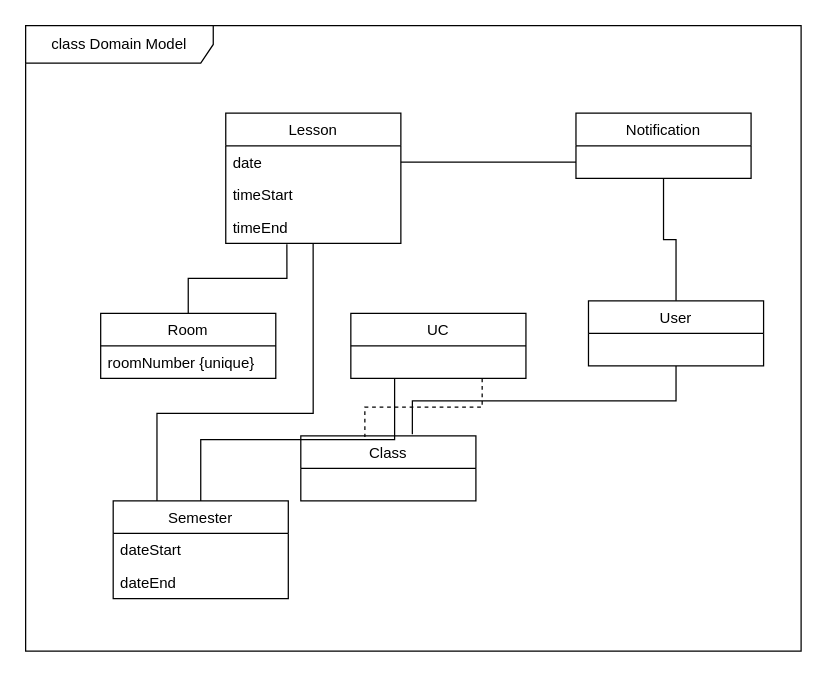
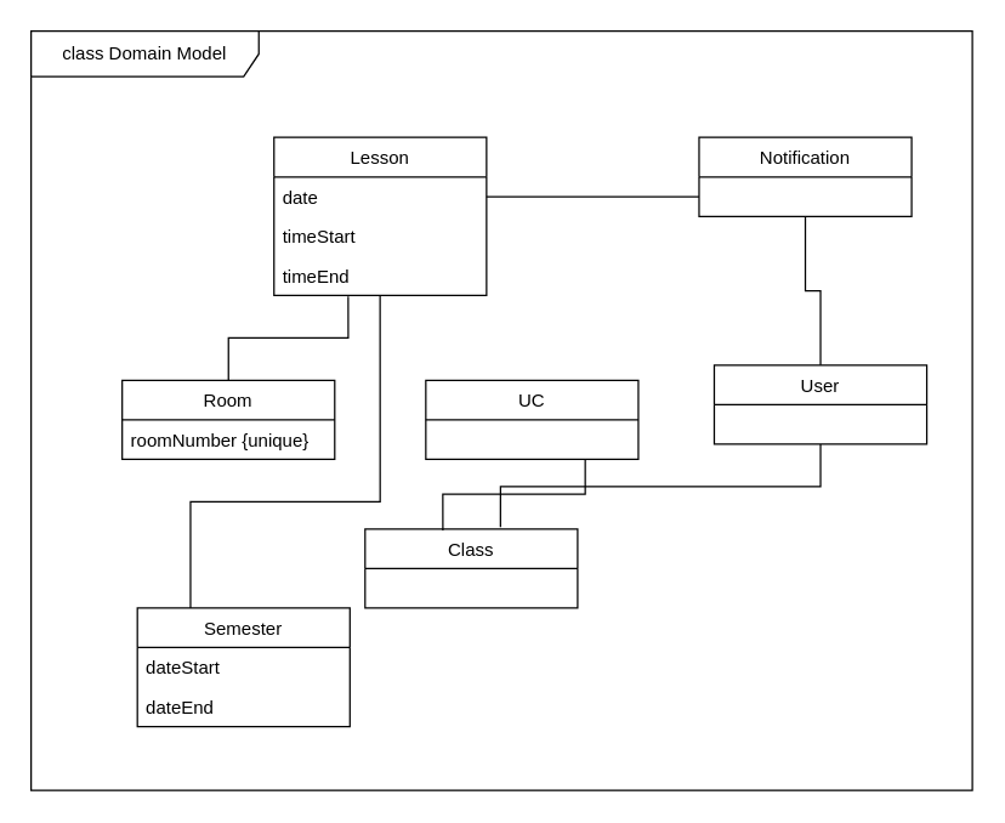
- <mxCell id="9" style="edgeStyle=orthogonalEdgeStyle;rounded=0;orthogonalLoop=1;jettySize=auto;html=1;entryX=0.366;entryY=0.017;entryDx=0;entryDy=0;entryPerimeter=0;startArrow=none;startFill=0;endArrow=none;endFill=0;startSize=20;endSize=6;strokeWidth=1;exitX=0.75;exitY=1;exitDx=0;exitDy=0;dashed=1;" edge="1" parent="1" source="10" target="22"><mxGeometry relative="1" as="geometry"><mxPoint x="370" y="300" as="sourcePoint" /></mxGeometry></mxCell>
+ <mxCell id="9" style="edgeStyle=orthogonalEdgeStyle;rounded=0;orthogonalLoop=1;jettySize=auto;html=1;entryX=0.366;entryY=0.017;entryDx=0;entryDy=0;entryPerimeter=0;startArrow=none;startFill=0;endArrow=none;endFill=0;startSize=20;endSize=6;strokeWidth=1;exitX=0.75;exitY=1;exitDx=0;exitDy=0;" edge="1" parent="1" source="10" target="22"><mxGeometry relative="1" as="geometry"><mxPoint x="370" y="300" as="sourcePoint" /></mxGeometry></mxCell>
- <mxCell id="11" style="edgeStyle=orthogonalEdgeStyle;rounded=0;orthogonalLoop=1;jettySize=auto;html=1;exitX=0.5;exitY=0;exitDx=0;exitDy=0;endArrow=none;endFill=0;entryX=0.25;entryY=1;entryDx=0;entryDy=0;" edge="1" parent="1" source="13" target="10"><mxGeometry relative="1" as="geometry"><mxPoint x="330" y="300" as="targetPoint" /></mxGeometry></mxCell>
